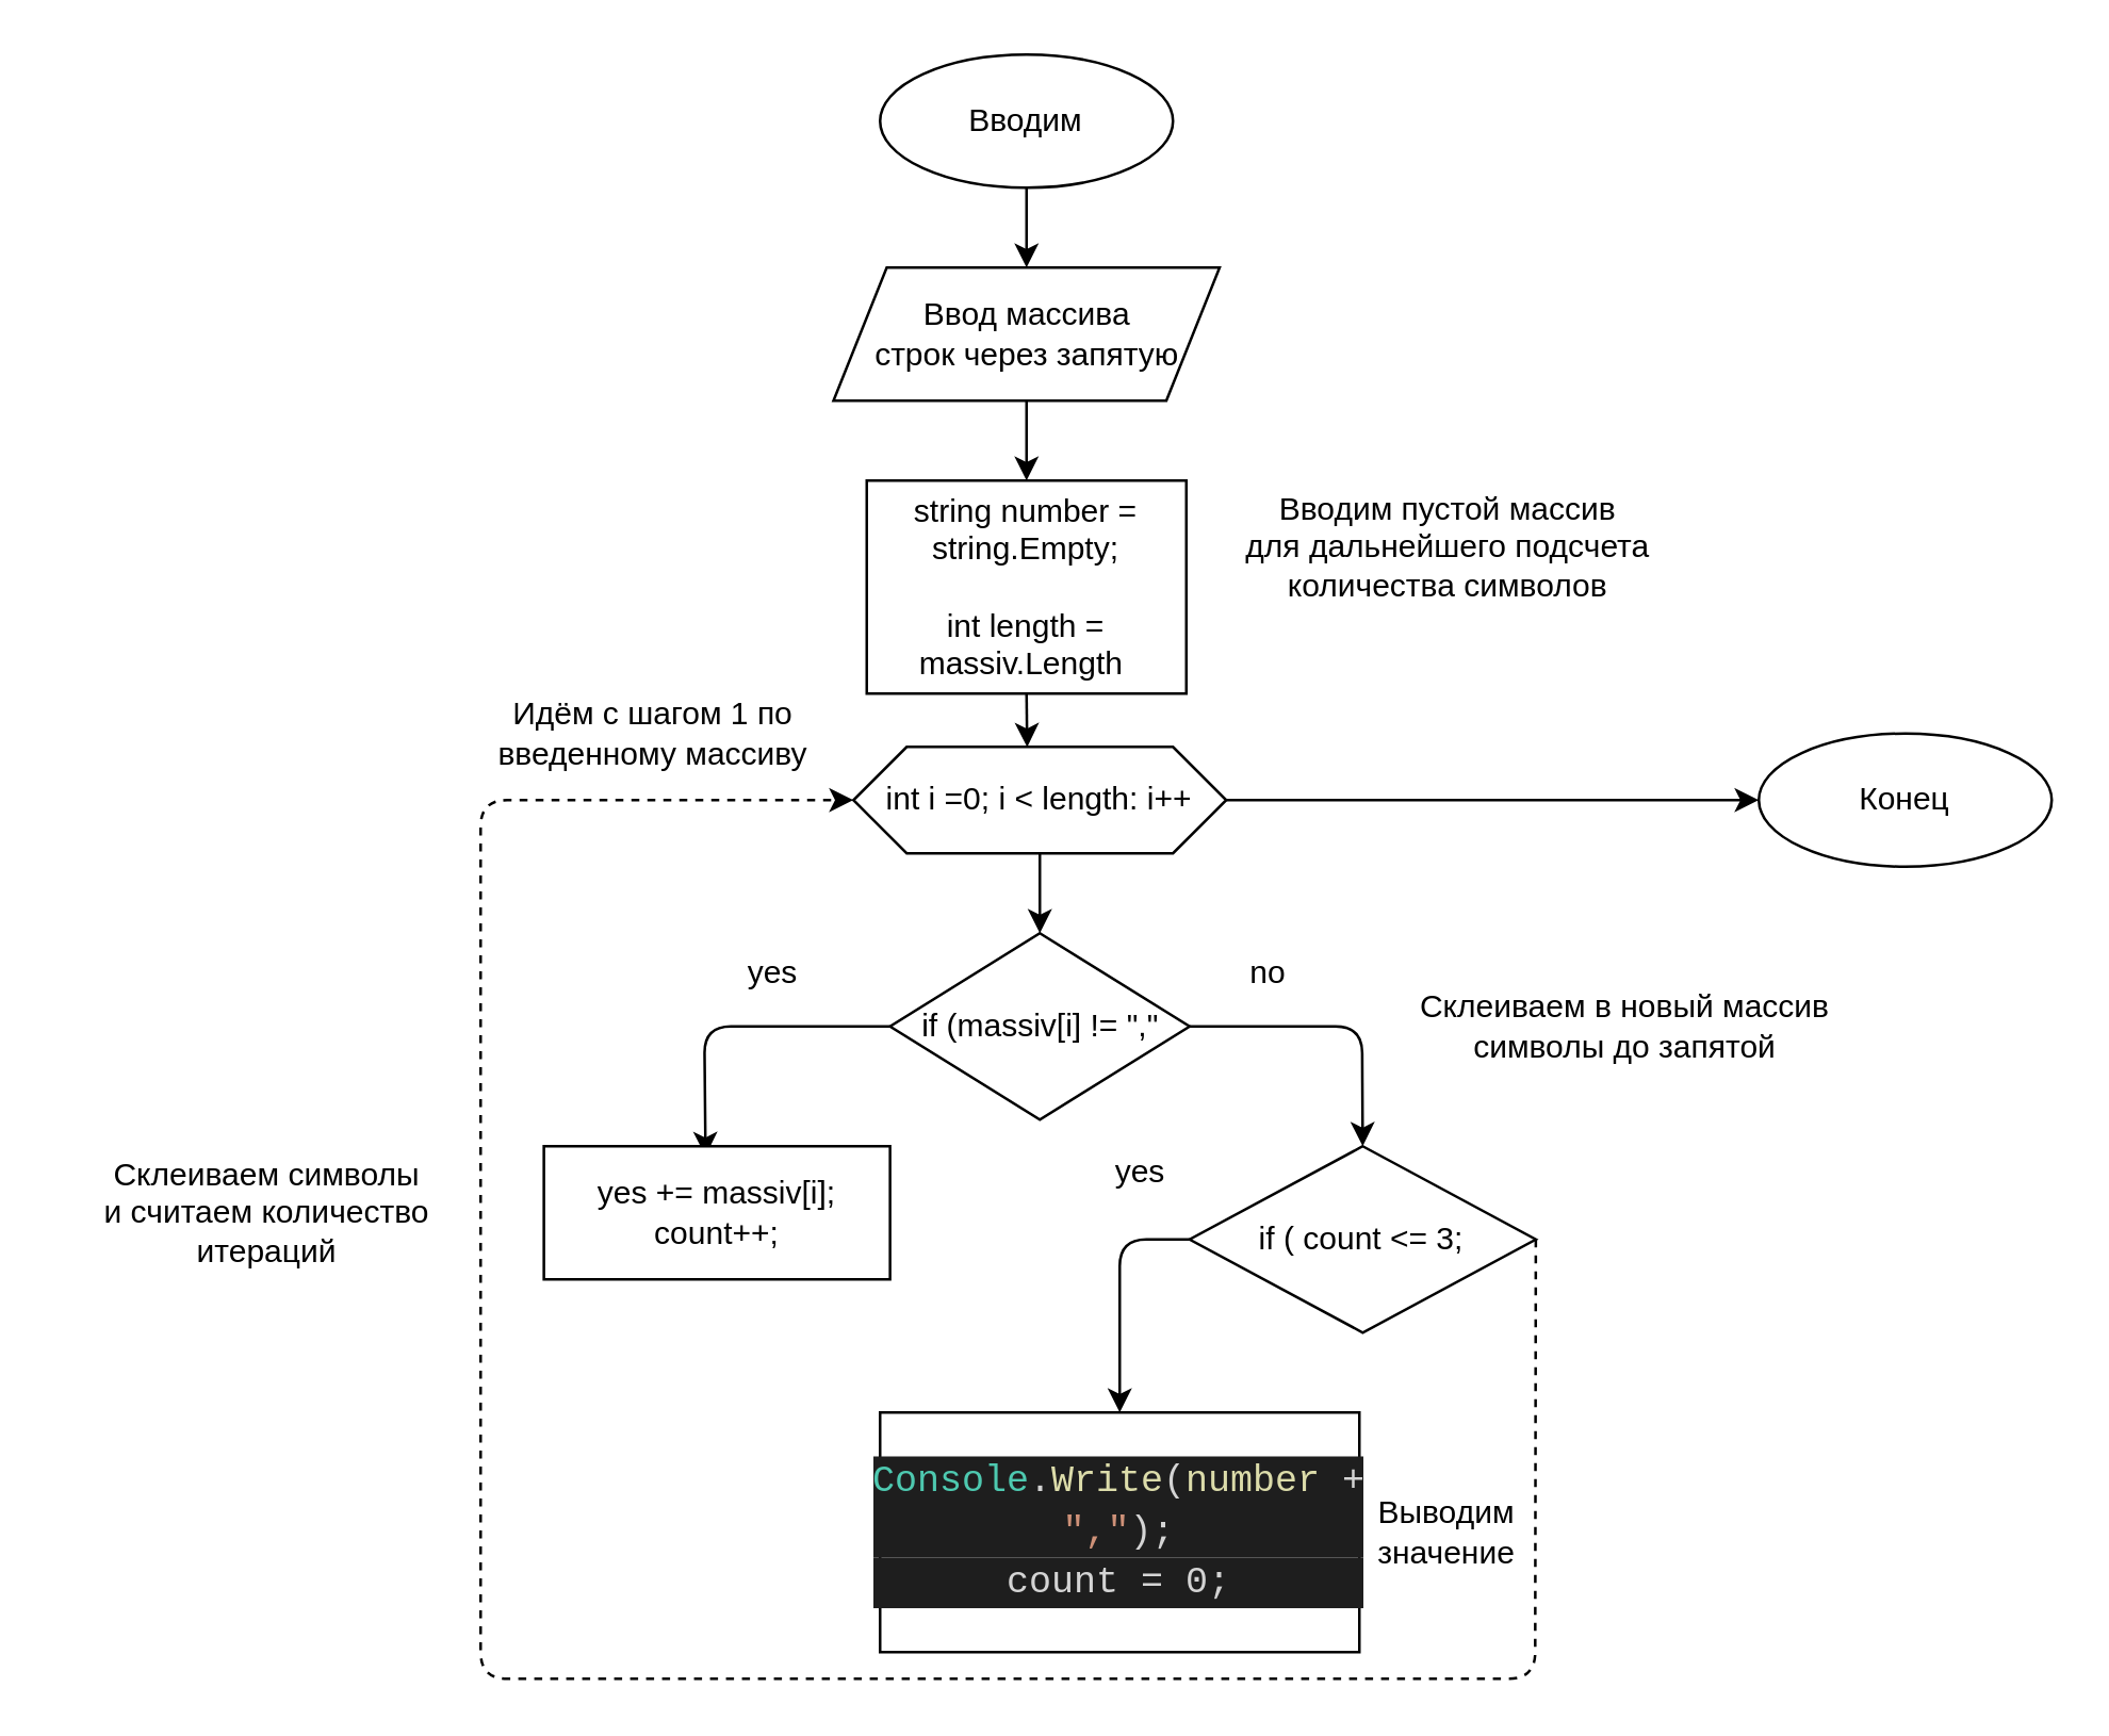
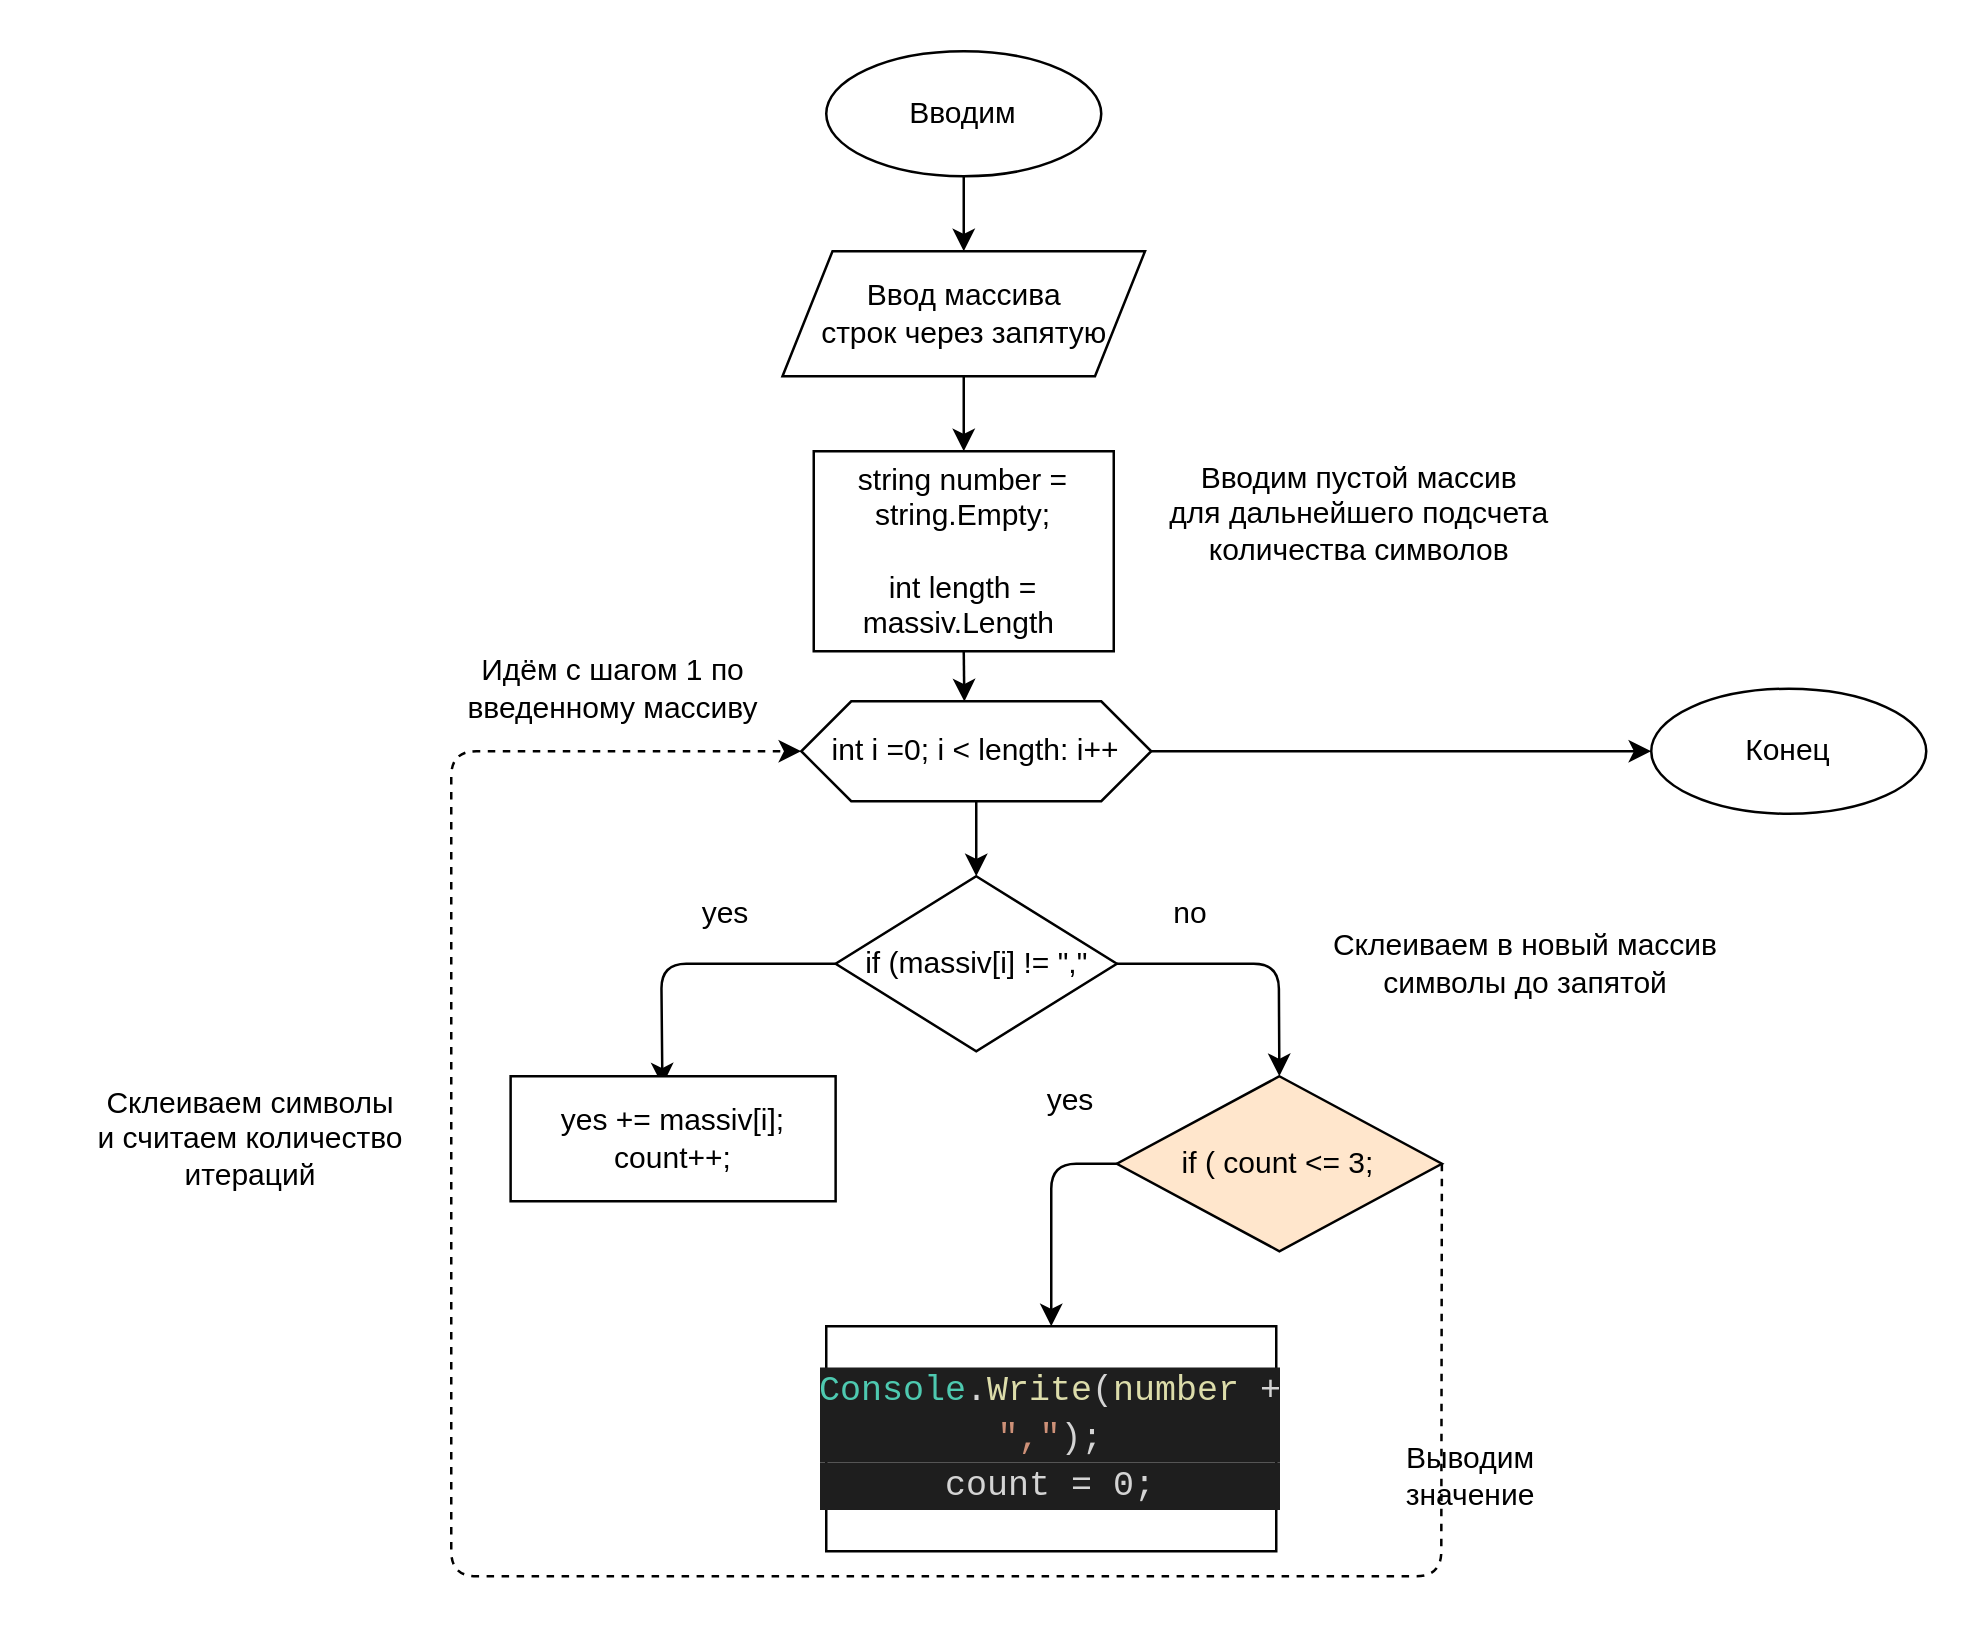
- <mxCell id="23" value="if ( count &amp;lt;= 3;" style="rhombus;whiteSpace=wrap;html=1;" parent="1" vertex="1"><mxGeometry x="446.25" y="430" width="130" height="70" as="geometry" /></mxCell>
+ <mxCell id="23" value="if ( count &amp;lt;= 3;" style="rhombus;whiteSpace=wrap;html=1;fillColor=#ffe6cc;" parent="1" vertex="1"><mxGeometry x="446.25" y="430" width="130" height="70" as="geometry" /></mxCell>
- <mxCell id="26" value="Выводим значение" style="text;html=1;strokeColor=none;fillColor=none;align=center;verticalAlign=middle;whiteSpace=wrap;rounded=0;" parent="1" vertex="1"><mxGeometry x="512.5" y="560" width="60" height="30" as="geometry" /></mxCell>
+ <mxCell id="26" value="Выводим значение" style="text;html=1;strokeColor=none;fillColor=none;align=center;verticalAlign=middle;whiteSpace=wrap;rounded=0;" parent="1" vertex="1"><mxGeometry x="557.5" y="575" width="60" height="30" as="geometry" /></mxCell>
